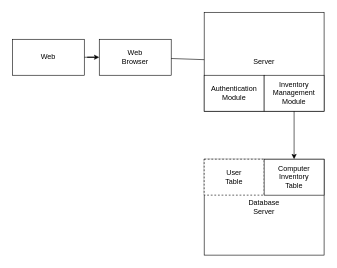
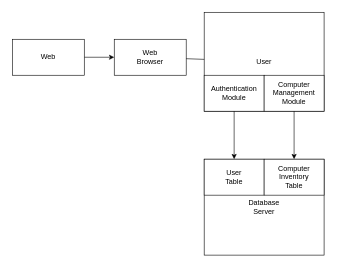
- <mxCell id="4" value="Web&lt;br&gt;Browser" style="rounded=0;whiteSpace=wrap;html=1;" vertex="1" parent="1"><mxGeometry x="165" y="65" width="120" height="60" as="geometry" /></mxCell>
+ <mxCell id="4" value="Web&lt;br&gt;Browser" style="rounded=0;whiteSpace=wrap;html=1;" vertex="1" parent="1"><mxGeometry x="190" y="65" width="120" height="60" as="geometry" /></mxCell>
- <mxCell id="5" value="Server" style="rounded=0;whiteSpace=wrap;html=1;" vertex="1" parent="1"><mxGeometry x="340" y="20" width="200" height="165" as="geometry" /></mxCell>
+ <mxCell id="5" value="User" style="rounded=0;whiteSpace=wrap;html=1;" vertex="1" parent="1"><mxGeometry x="340" y="20" width="200" height="165" as="geometry" /></mxCell>
- <mxCell id="7" value="Inventory&lt;br&gt;Management&lt;br&gt;Module" style="rounded=0;whiteSpace=wrap;html=1;" vertex="1" parent="1"><mxGeometry x="440" y="125" width="100" height="60" as="geometry" /></mxCell>
+ <mxCell id="7" value="Computer&lt;br&gt;Management&lt;br&gt;Module" style="rounded=0;whiteSpace=wrap;html=1;" vertex="1" parent="1"><mxGeometry x="440" y="125" width="100" height="60" as="geometry" /></mxCell>
+ <mxCell id="12" value="" style="endArrow=classic;html=1;rounded=0;" edge="1" parent="1" source="6" target="10"><mxGeometry width="50" height="50" relative="1" as="geometry"><mxPoint x="390" y="255" as="sourcePoint" /><mxPoint x="440" y="205" as="targetPoint" /></mxGeometry></mxCell>
- <mxCell id="10" value="User&lt;br&gt;Table" style="rounded=0;whiteSpace=wrap;html=1;dashed=1;" vertex="1" parent="1"><mxGeometry x="340" y="265" width="100" height="60" as="geometry" /></mxCell>
+ <mxCell id="10" value="User&lt;br&gt;Table" style="rounded=0;whiteSpace=wrap;html=1;" vertex="1" parent="1"><mxGeometry x="340" y="265" width="100" height="60" as="geometry" /></mxCell>
